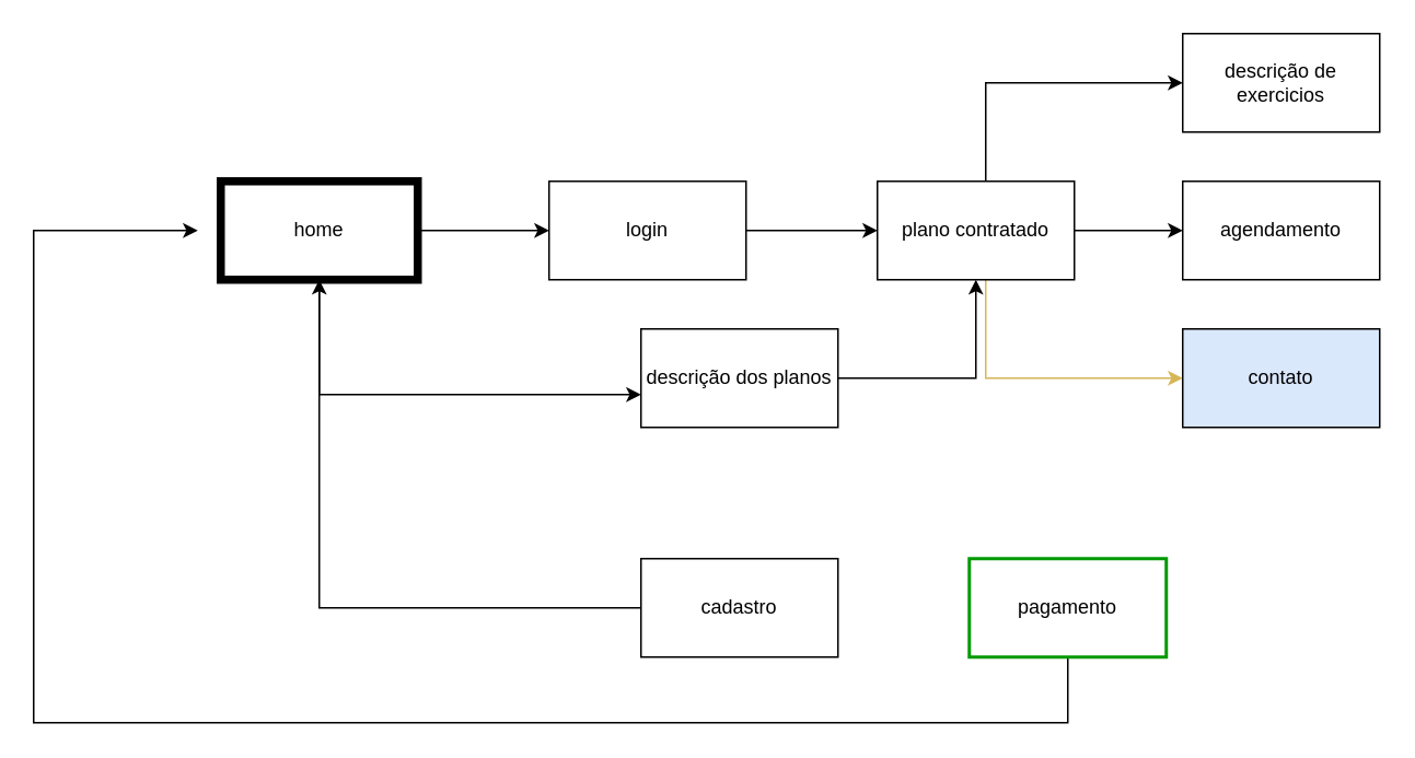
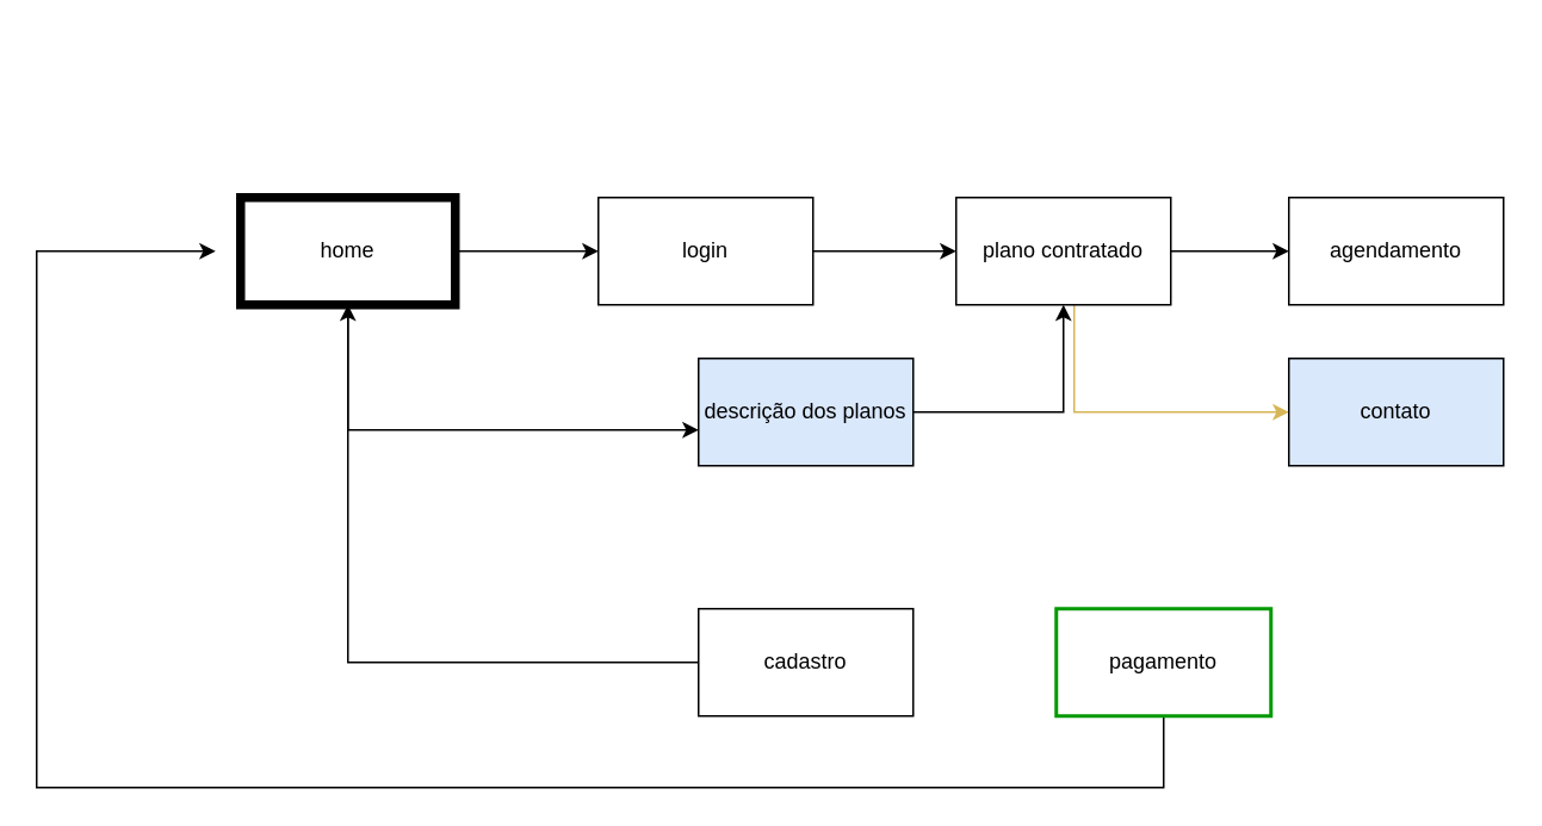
- <mxCell id="13" value="" style="edgeStyle=orthogonalEdgeStyle;rounded=0;orthogonalLoop=1;jettySize=auto;html=1;" edge="1" parent="1" source="16" target="17"><mxGeometry relative="1" as="geometry"><Array as="points"><mxPoint x="600" y="50" /></Array></mxGeometry></mxCell>
- <mxCell id="17" value="descrição de exercicios" style="rounded=0;whiteSpace=wrap;html=1;" vertex="1" parent="1"><mxGeometry x="720" y="20" width="120" height="60" as="geometry" /></mxCell>
- <mxCell id="6" value="descrição dos planos" style="rounded=0;whiteSpace=wrap;html=1;" vertex="1" parent="1"><mxGeometry x="390" y="200" width="120" height="60" as="geometry" /></mxCell>
+ <mxCell id="6" value="descrição dos planos" style="rounded=0;whiteSpace=wrap;html=1;fillColor=#dae8fc;" vertex="1" parent="1"><mxGeometry x="390" y="200" width="120" height="60" as="geometry" /></mxCell>
